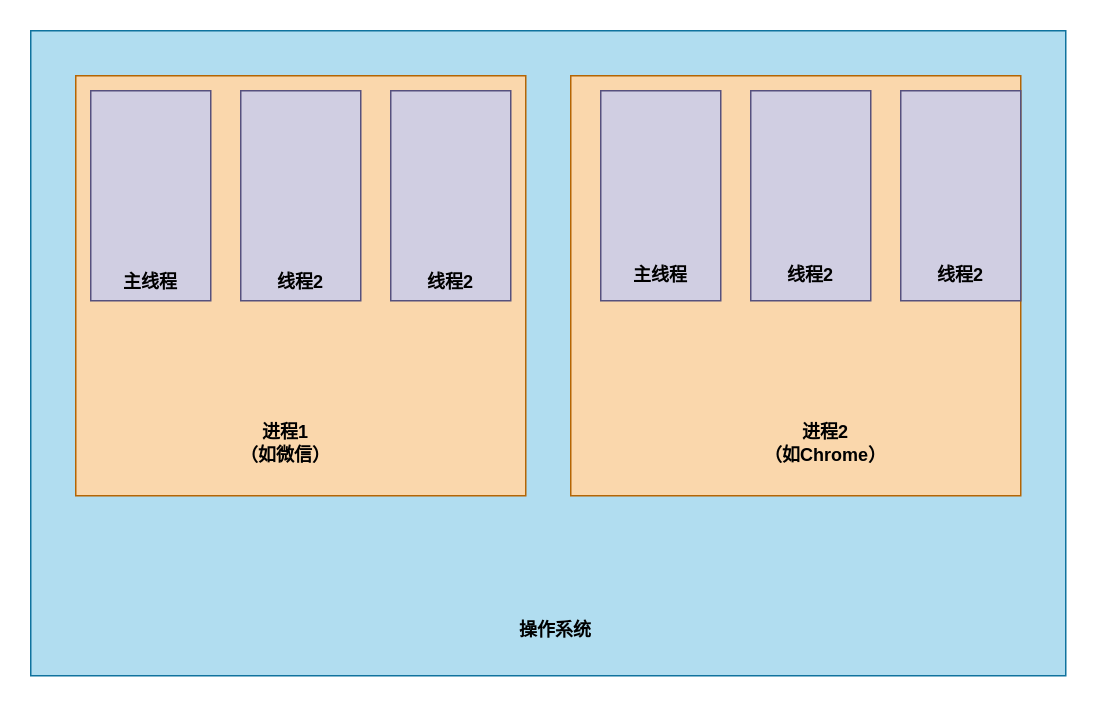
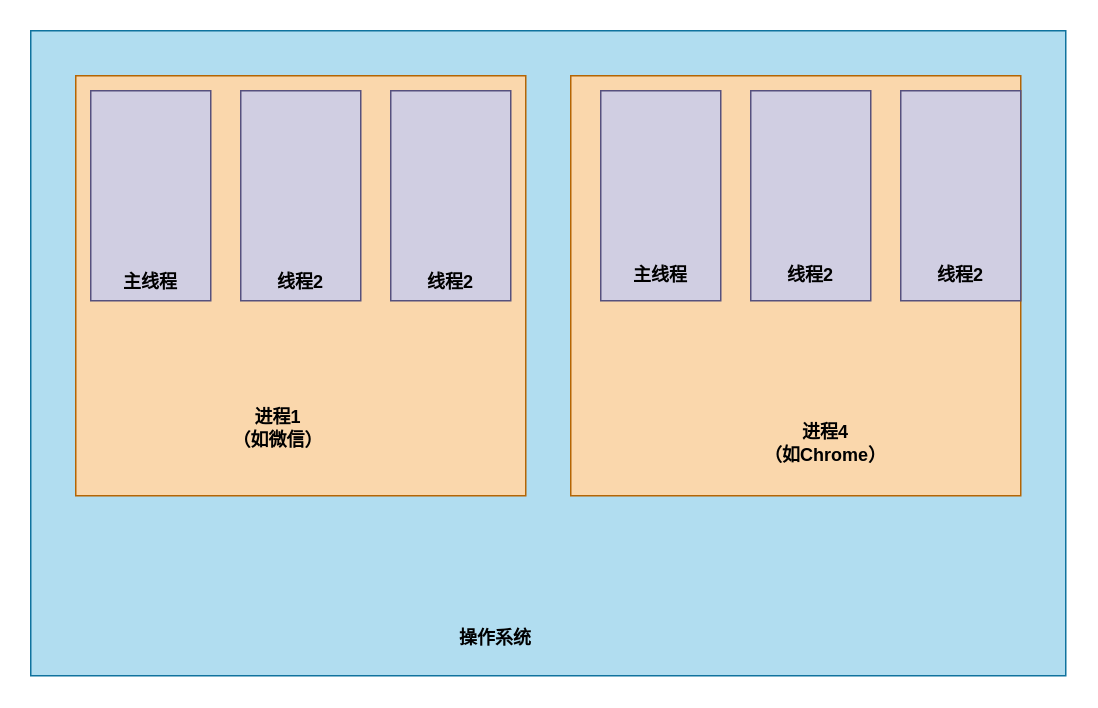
- <mxCell id="6" value="&lt;font color=&quot;#000000&quot;&gt;&lt;b&gt;进程1&lt;br&gt;（如微信）&lt;/b&gt;&lt;/font&gt;" style="text;html=1;strokeColor=none;fillColor=none;align=center;verticalAlign=middle;whiteSpace=wrap;rounded=0;" vertex="1" parent="1"><mxGeometry x="130" y="270" width="120" height="50" as="geometry" /></mxCell>
+ <mxCell id="6" value="&lt;font color=&quot;#000000&quot;&gt;&lt;b&gt;进程1&lt;br&gt;（如微信）&lt;/b&gt;&lt;/font&gt;" style="text;html=1;strokeColor=none;fillColor=none;align=center;verticalAlign=middle;whiteSpace=wrap;rounded=0;" vertex="1" parent="1"><mxGeometry x="125" y="260" width="120" height="50" as="geometry" /></mxCell>
- <mxCell id="7" value="&lt;font color=&quot;#000000&quot;&gt;&lt;b&gt;进程2&lt;br&gt;（如Chrome）&lt;br&gt;&lt;/b&gt;&lt;/font&gt;" style="text;html=1;strokeColor=none;fillColor=none;align=center;verticalAlign=middle;whiteSpace=wrap;rounded=0;" vertex="1" parent="1"><mxGeometry x="490" y="270" width="120" height="50" as="geometry" /></mxCell>
+ <mxCell id="7" value="&lt;font color=&quot;#000000&quot;&gt;&lt;b&gt;进程4&lt;br&gt;（如Chrome）&lt;br&gt;&lt;/b&gt;&lt;/font&gt;" style="text;html=1;strokeColor=none;fillColor=none;align=center;verticalAlign=middle;whiteSpace=wrap;rounded=0;" vertex="1" parent="1"><mxGeometry x="490" y="270" width="120" height="50" as="geometry" /></mxCell>
- <mxCell id="3" value="&lt;font color=&quot;#000000&quot;&gt;&lt;b&gt;操作系统&lt;/b&gt;&lt;/font&gt;" style="text;html=1;strokeColor=none;fillColor=none;align=center;verticalAlign=middle;whiteSpace=wrap;rounded=0;" vertex="1" parent="1"><mxGeometry x="310" y="395" width="120" height="50" as="geometry" /></mxCell>
+ <mxCell id="3" value="&lt;font color=&quot;#000000&quot;&gt;&lt;b&gt;操作系统&lt;/b&gt;&lt;/font&gt;" style="text;html=1;strokeColor=none;fillColor=none;align=center;verticalAlign=middle;whiteSpace=wrap;rounded=0;" vertex="1" parent="1"><mxGeometry x="270" y="400" width="120" height="50" as="geometry" /></mxCell>
